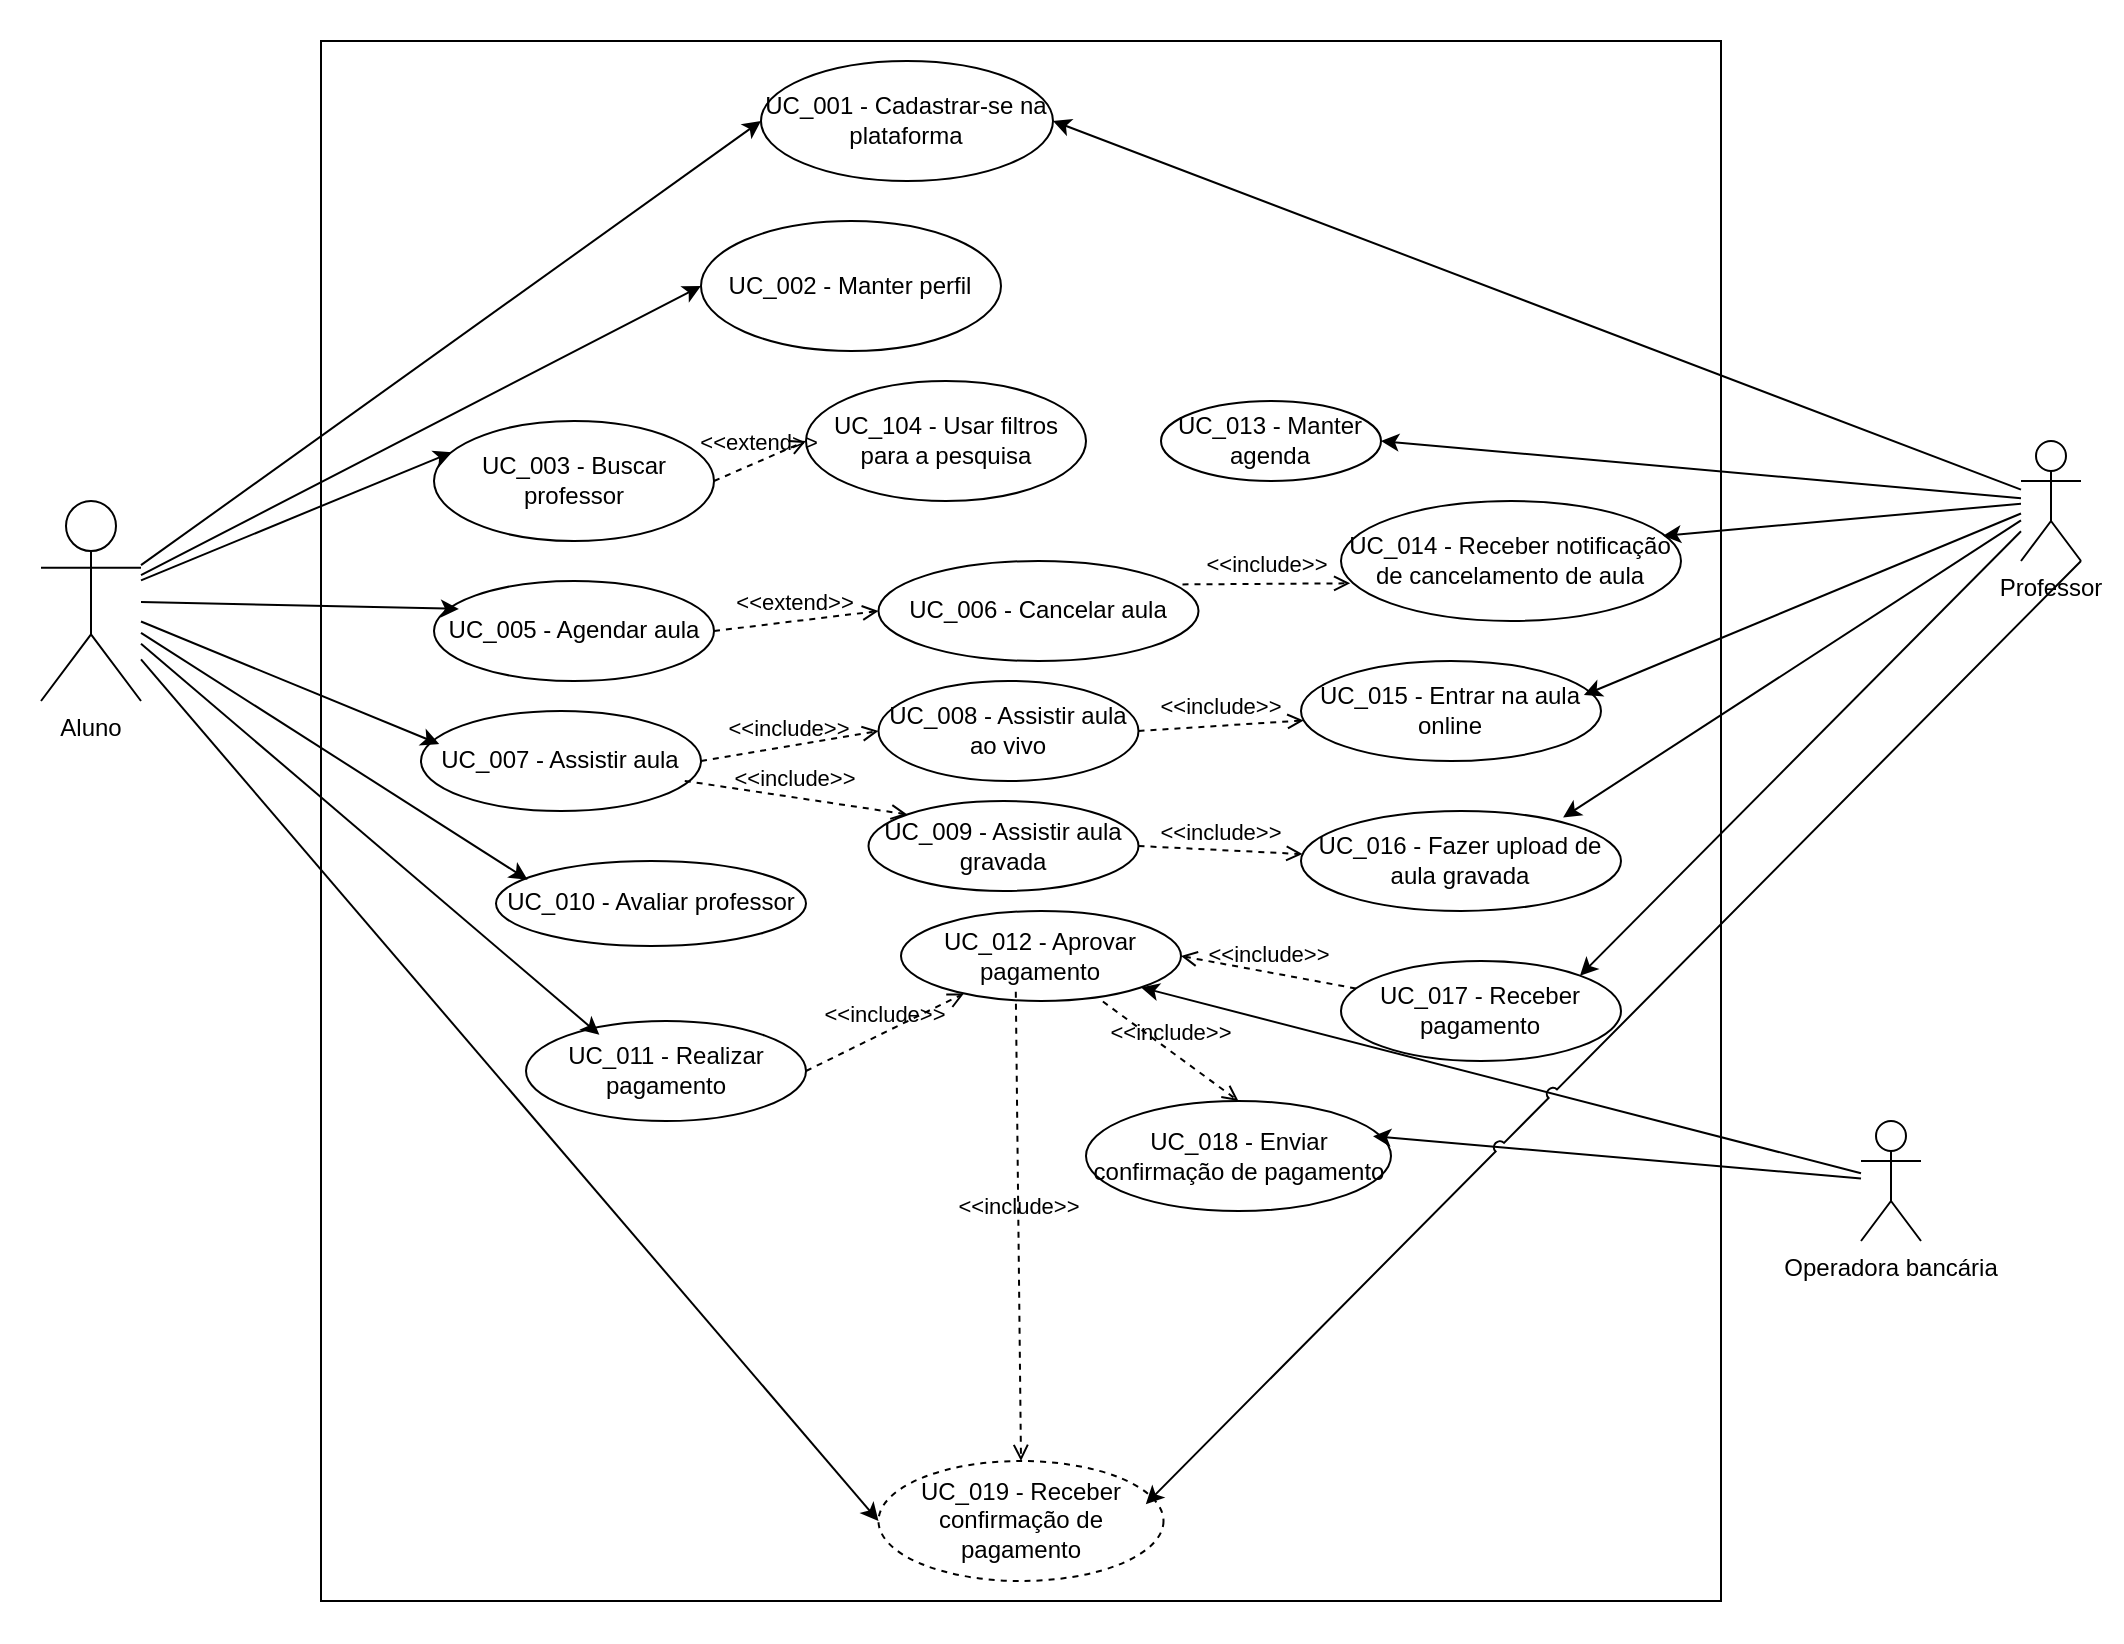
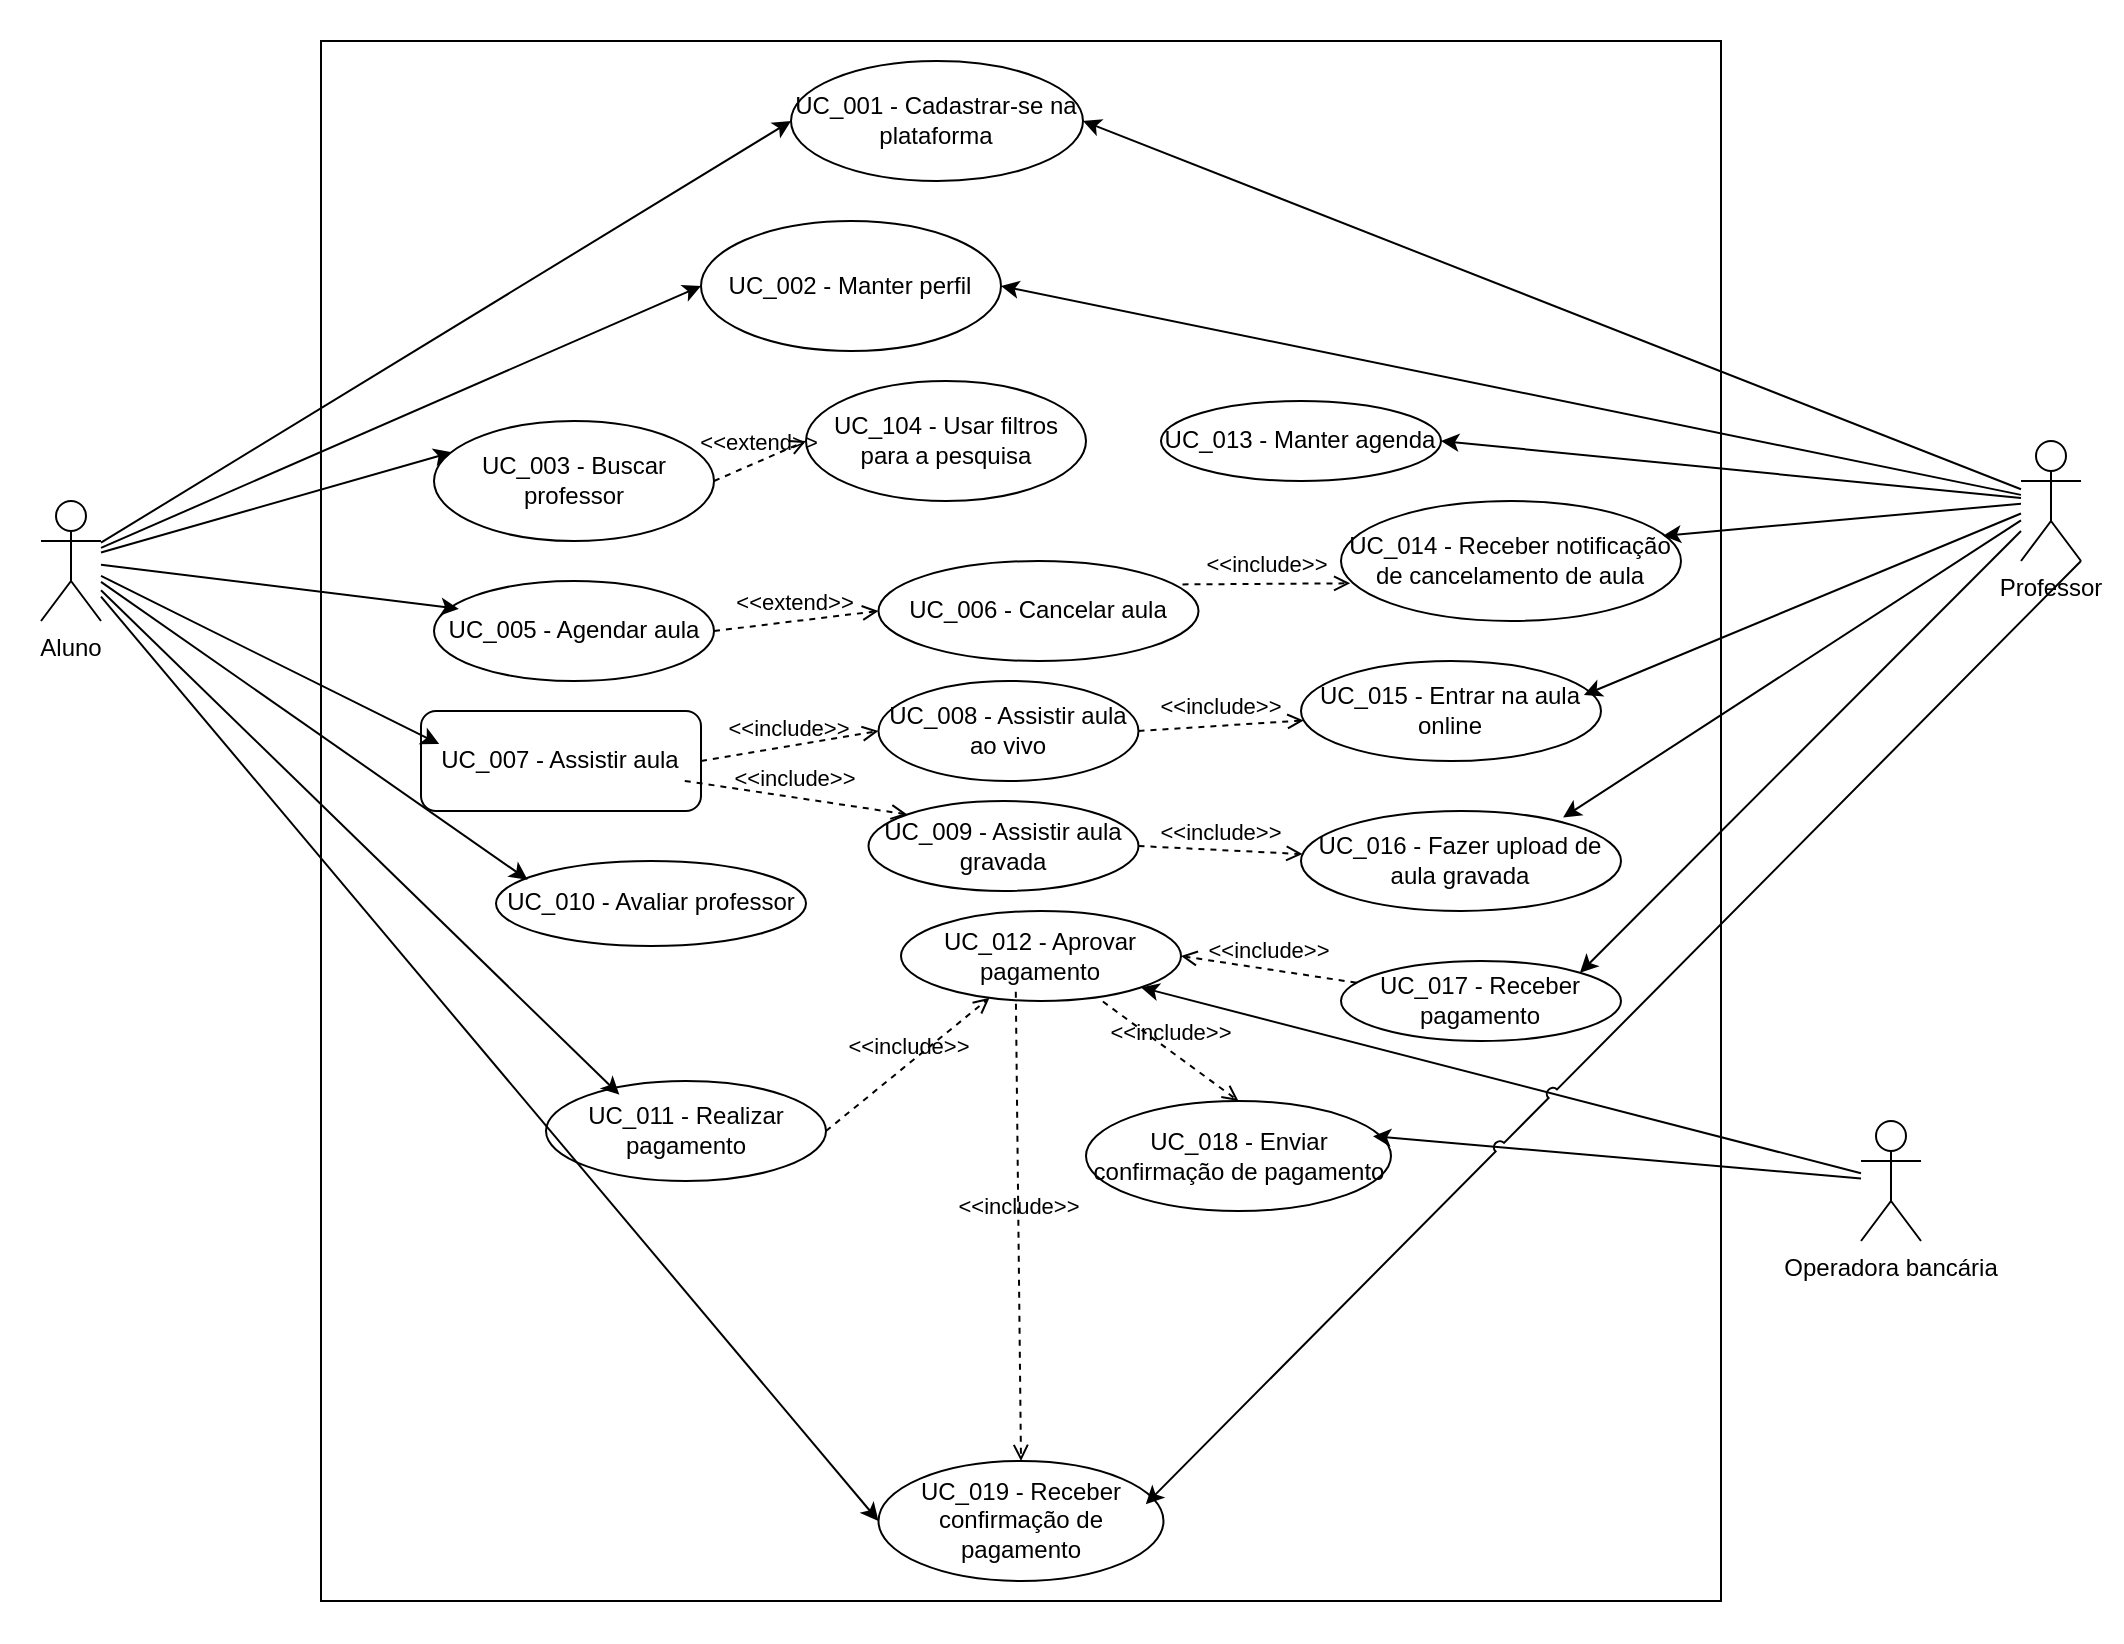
- <mxCell id="4" value="UC_001 - Cadastrar-se na plataforma" style="ellipse;whiteSpace=wrap;html=1;" parent="1" vertex="1"><mxGeometry x="380" y="30" width="146" height="60" as="geometry" /></mxCell>
+ <mxCell id="4" value="UC_001 - Cadastrar-se na plataforma" style="ellipse;whiteSpace=wrap;html=1;" parent="1" vertex="1"><mxGeometry x="395" y="30" width="146" height="60" as="geometry" /></mxCell>
+ <mxCell id="32" value="" style="endArrow=classic;html=1;rounded=0;entryX=1;entryY=0.5;entryDx=0;entryDy=0;" parent="1" source="30" target="6" edge="1"><mxGeometry width="50" height="50" relative="1" as="geometry"><mxPoint x="310" y="320" as="sourcePoint" /><mxPoint x="360" y="270" as="targetPoint" /></mxGeometry></mxCell>
- <mxCell id="33" value="UC_013 - Manter agenda" style="ellipse;whiteSpace=wrap;html=1;" parent="1" vertex="1"><mxGeometry x="580" y="200" width="110" height="40" as="geometry" /></mxCell>
+ <mxCell id="33" value="UC_013 - Manter agenda" style="ellipse;whiteSpace=wrap;html=1;" parent="1" vertex="1"><mxGeometry x="580" y="200" width="140" height="40" as="geometry" /></mxCell>
- <mxCell id="3" value="Aluno" style="shape=umlActor;verticalLabelPosition=bottom;verticalAlign=top;html=1;outlineConnect=0;" parent="1" vertex="1"><mxGeometry x="20" y="250" width="50" height="100" as="geometry" /></mxCell>
+ <mxCell id="3" value="Aluno" style="shape=umlActor;verticalLabelPosition=bottom;verticalAlign=top;html=1;outlineConnect=0;" parent="1" vertex="1"><mxGeometry x="20" y="250" width="30" height="60" as="geometry" /></mxCell>
- <mxCell id="16" value="UC_007 - Assistir aula" style="ellipse;whiteSpace=wrap;html=1;" parent="1" vertex="1"><mxGeometry x="210" y="355" width="140" height="50" as="geometry" /></mxCell>
+ <mxCell id="16" value="UC_007 - Assistir aula" style="whiteSpace=wrap;html=1;rounded=1;" parent="1" vertex="1"><mxGeometry x="210" y="355" width="140" height="50" as="geometry" /></mxCell>
- <mxCell id="44" value="UC_017 - Receber pagamento" style="ellipse;whiteSpace=wrap;html=1;" parent="1" vertex="1"><mxGeometry x="670" y="480" width="140" height="50" as="geometry" /></mxCell>
+ <mxCell id="44" value="UC_017 - Receber pagamento" style="ellipse;whiteSpace=wrap;html=1;" parent="1" vertex="1"><mxGeometry x="670" y="480" width="140" height="40" as="geometry" /></mxCell>
- <mxCell id="24" value="UC_011 - Realizar pagamento" style="ellipse;whiteSpace=wrap;html=1;" parent="1" vertex="1"><mxGeometry x="262.5" y="510" width="140" height="50" as="geometry" /></mxCell>
+ <mxCell id="24" value="UC_011 - Realizar pagamento" style="ellipse;whiteSpace=wrap;html=1;" parent="1" vertex="1"><mxGeometry x="272.5" y="540" width="140" height="50" as="geometry" /></mxCell>
- <mxCell id="50" value="UC_019 - Receber confirmação de pagamento" style="ellipse;whiteSpace=wrap;html=1;dashed=1;" parent="1" vertex="1"><mxGeometry x="438.75" y="730" width="142.5" height="60" as="geometry" /></mxCell>
+ <mxCell id="50" value="UC_019 - Receber confirmação de pagamento" style="ellipse;whiteSpace=wrap;html=1;" parent="1" vertex="1"><mxGeometry x="438.75" y="730" width="142.5" height="60" as="geometry" /></mxCell>
